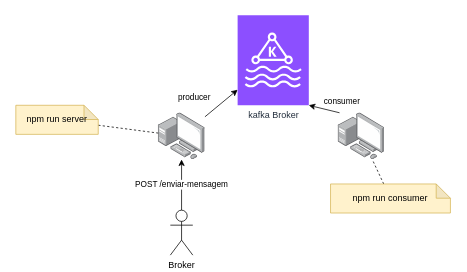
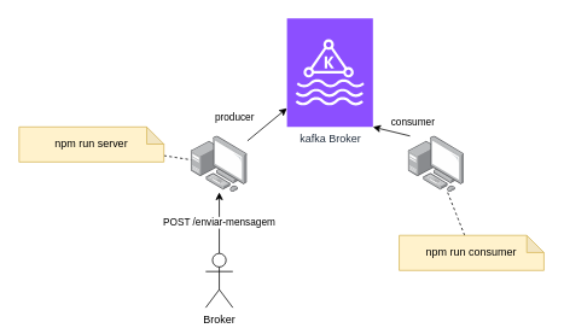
- <mxCell id="14" value="npm run server" style="shape=note;whiteSpace=wrap;html=1;backgroundOutline=1;darkOpacity=0.05;size=19;fillColor=#fff2cc;strokeColor=#d6b656;" vertex="1" parent="1"><mxGeometry x="20" y="140" width="110" height="38.8" as="geometry" /></mxCell>
+ <mxCell id="14" value="npm run server" style="shape=note;whiteSpace=wrap;html=1;backgroundOutline=1;darkOpacity=0.05;size=19;fillColor=#fff2cc;strokeColor=#d6b656;" vertex="1" parent="1"><mxGeometry x="20" y="140" width="160" height="38.8" as="geometry" /></mxCell>
- <mxCell id="12" value="npm run consumer" style="shape=note;whiteSpace=wrap;html=1;backgroundOutline=1;darkOpacity=0.05;size=19;fillColor=#fff2cc;strokeColor=#d6b656;" vertex="1" parent="1"><mxGeometry x="440" y="245" width="160" height="38.8" as="geometry" /></mxCell>
+ <mxCell id="12" value="npm run consumer" style="shape=note;whiteSpace=wrap;html=1;backgroundOutline=1;darkOpacity=0.05;size=19;fillColor=#fff2cc;strokeColor=#d6b656;" vertex="1" parent="1"><mxGeometry x="440" y="260" width="160" height="38.8" as="geometry" /></mxCell>
